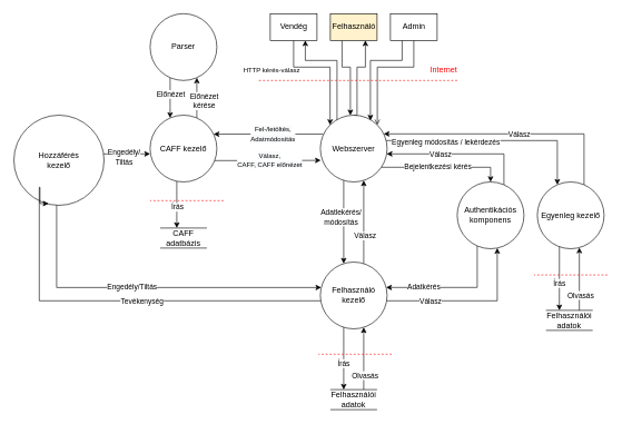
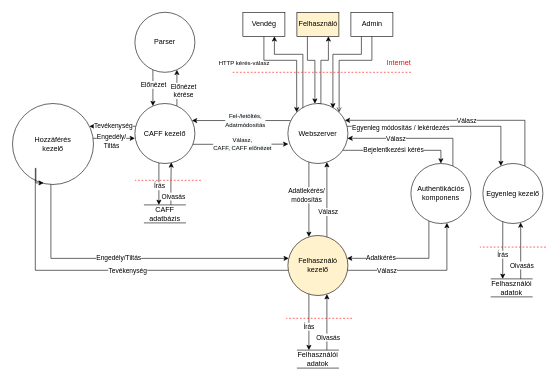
+ <mxCell id="26" style="edgeStyle=orthogonalEdgeStyle;rounded=0;orthogonalLoop=1;jettySize=auto;html=1;" parent="1" source="30" target="35" edge="1"><mxGeometry relative="1" as="geometry"><Array as="points"><mxPoint x="184" y="210" /><mxPoint x="184" y="210" /></Array></mxGeometry></mxCell>
+ <mxCell id="27" value="Tevékenység" style="edgeLabel;html=1;align=center;verticalAlign=middle;resizable=0;points=[];" parent="26" vertex="1" connectable="0"><mxGeometry x="0.346" y="-1" relative="1" as="geometry"><mxPoint x="14" as="offset" /></mxGeometry></mxCell>
+ <mxCell id="49" style="edgeStyle=orthogonalEdgeStyle;rounded=0;orthogonalLoop=1;jettySize=auto;html=1;entryX=0.606;entryY=0.982;entryDx=0;entryDy=0;entryPerimeter=0;" parent="1" source="51" target="30" edge="1"><mxGeometry relative="1" as="geometry"><Array as="points"><mxPoint x="284" y="307" /><mxPoint x="285" y="307" /></Array></mxGeometry></mxCell>
+ <mxCell id="50" value="Olvasás" style="edgeLabel;html=1;align=center;verticalAlign=middle;resizable=0;points=[];" parent="49" vertex="1" connectable="0"><mxGeometry x="-0.627" relative="1" as="geometry"><mxPoint x="3" y="-2" as="offset" /></mxGeometry></mxCell>
- <mxCell id="44" value="Felhasználó kezelő" style="ellipse;whiteSpace=wrap;html=1;aspect=fixed;" parent="1" vertex="1"><mxGeometry x="479" y="392" width="100" height="100" as="geometry" /></mxCell>
+ <mxCell id="44" value="Felhasználó kezelő" style="ellipse;whiteSpace=wrap;html=1;aspect=fixed;fillColor=#fff2cc;" parent="1" vertex="1"><mxGeometry x="479" y="392" width="100" height="100" as="geometry" /></mxCell>
